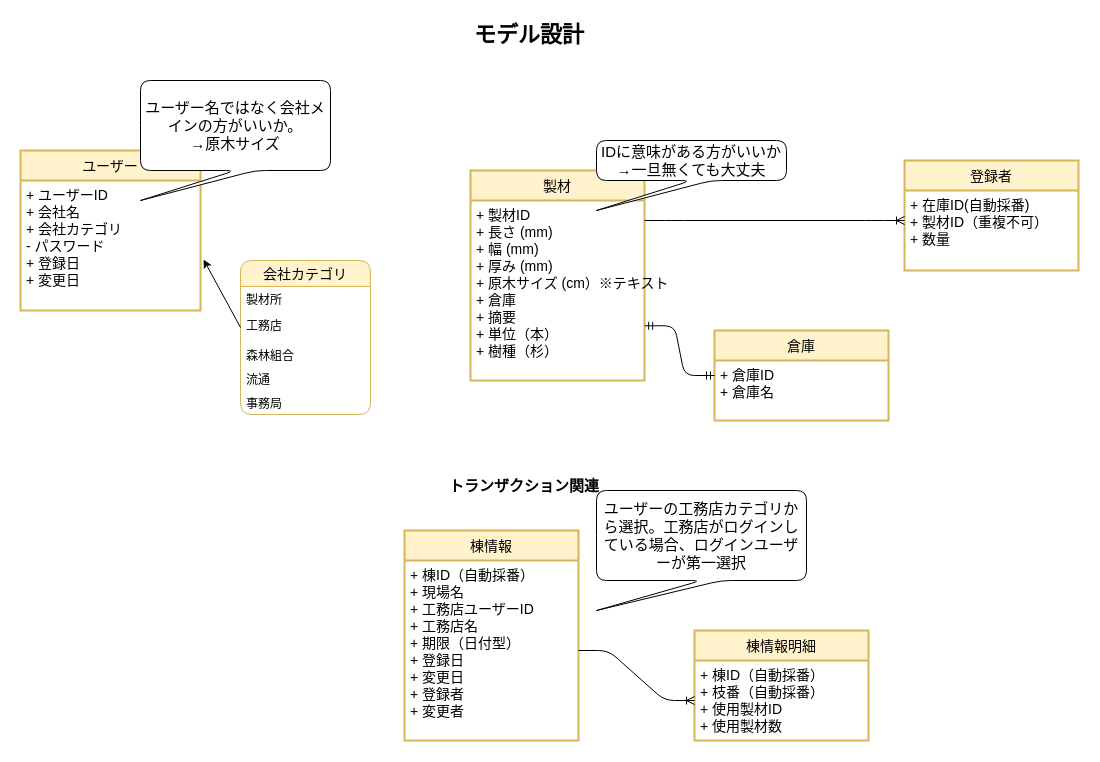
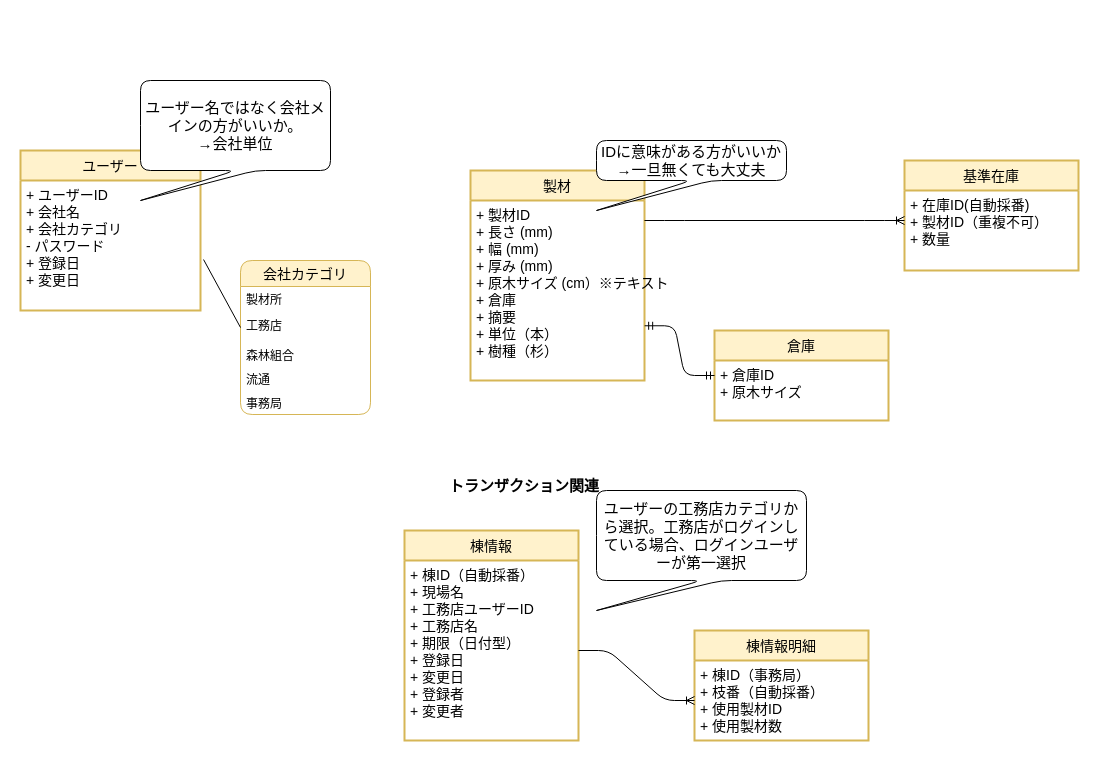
- <mxCell id="6" value="&lt;font size=&quot;1&quot;&gt;&lt;b style=&quot;font-size: 22px&quot;&gt;モデル設計&lt;/b&gt;&lt;/font&gt;" style="text;html=1;strokeColor=none;fillColor=none;align=center;verticalAlign=middle;whiteSpace=wrap;rounded=0;" parent="1" vertex="1"><mxGeometry x="429" y="20" width="200" height="30" as="geometry" /></mxCell>
- <mxCell id="14" value="ユーザー名ではなく会社メインの方がいいか。&lt;br&gt;→原木サイズ" style="shape=callout;whiteSpace=wrap;html=1;perimeter=calloutPerimeter;rounded=1;fontSize=15;position2=0;" parent="1" vertex="1"><mxGeometry x="140" y="80" width="190" height="120" as="geometry" /></mxCell>
+ <mxCell id="14" value="ユーザー名ではなく会社メインの方がいいか。&lt;br&gt;→会社単位" style="shape=callout;whiteSpace=wrap;html=1;perimeter=calloutPerimeter;rounded=1;fontSize=15;position2=0;" parent="1" vertex="1"><mxGeometry x="140" y="80" width="190" height="120" as="geometry" /></mxCell>
- <mxCell id="24" value="登録者" style="swimlane;childLayout=stackLayout;horizontal=1;startSize=30;horizontalStack=0;rounded=0;fontSize=14;fontStyle=0;strokeWidth=2;resizeParent=0;resizeLast=1;shadow=0;dashed=0;align=center;fillColor=#fff2cc;strokeColor=#d6b656;" parent="1" vertex="1"><mxGeometry x="904" y="160" width="174" height="110" as="geometry"><mxRectangle x="50" y="130" width="90" height="30" as="alternateBounds" /></mxGeometry></mxCell>
+ <mxCell id="24" value="基準在庫" style="swimlane;childLayout=stackLayout;horizontal=1;startSize=30;horizontalStack=0;rounded=0;fontSize=14;fontStyle=0;strokeWidth=2;resizeParent=0;resizeLast=1;shadow=0;dashed=0;align=center;fillColor=#fff2cc;strokeColor=#d6b656;" parent="1" vertex="1"><mxGeometry x="904" y="160" width="174" height="110" as="geometry"><mxRectangle x="50" y="130" width="90" height="30" as="alternateBounds" /></mxGeometry></mxCell>
- <mxCell id="13" value="" style="edgeStyle=none;html=1;fontSize=14;exitX=0;exitY=0.5;exitDx=0;exitDy=0;entryX=1.017;entryY=0.608;entryDx=0;entryDy=0;entryPerimeter=0;" parent="1" source="9" target="3" edge="1"><mxGeometry relative="1" as="geometry"><Array as="points" /></mxGeometry></mxCell>
+ <mxCell id="13" value="" style="edgeStyle=none;html=1;fontSize=14;exitX=0;exitY=0.5;exitDx=0;exitDy=0;entryX=1.017;entryY=0.608;entryDx=0;entryDy=0;entryPerimeter=0;endArrow=none;" parent="1" source="9" target="3" edge="1"><mxGeometry relative="1" as="geometry"><Array as="points" /></mxGeometry></mxCell>
- <mxCell id="20" value="+ 倉庫ID&#10;+ 倉庫名&#10;" style="align=left;strokeColor=none;fillColor=none;spacingLeft=4;fontSize=14;verticalAlign=top;resizable=0;rotatable=0;part=1;" parent="19" vertex="1"><mxGeometry y="30" width="174" height="60" as="geometry" /></mxCell>
+ <mxCell id="20" value="+ 倉庫ID&#10;+ 原木サイズ&#10;" style="align=left;strokeColor=none;fillColor=none;spacingLeft=4;fontSize=14;verticalAlign=top;resizable=0;rotatable=0;part=1;" parent="19" vertex="1"><mxGeometry y="30" width="174" height="60" as="geometry" /></mxCell>
- <mxCell id="28" value="+ 棟ID（自動採番）&#10;+ 枝番（自動採番）&#10;+ 使用製材ID&#10;+ 使用製材数&#10;" style="align=left;strokeColor=none;fillColor=none;spacingLeft=4;fontSize=14;verticalAlign=top;resizable=0;rotatable=0;part=1;" parent="27" vertex="1"><mxGeometry y="30" width="174" height="80" as="geometry" /></mxCell>
+ <mxCell id="28" value="+ 棟ID（事務局）&#10;+ 枝番（自動採番）&#10;+ 使用製材ID&#10;+ 使用製材数&#10;" style="align=left;strokeColor=none;fillColor=none;spacingLeft=4;fontSize=14;verticalAlign=top;resizable=0;rotatable=0;part=1;" parent="27" vertex="1"><mxGeometry y="30" width="174" height="80" as="geometry" /></mxCell>
